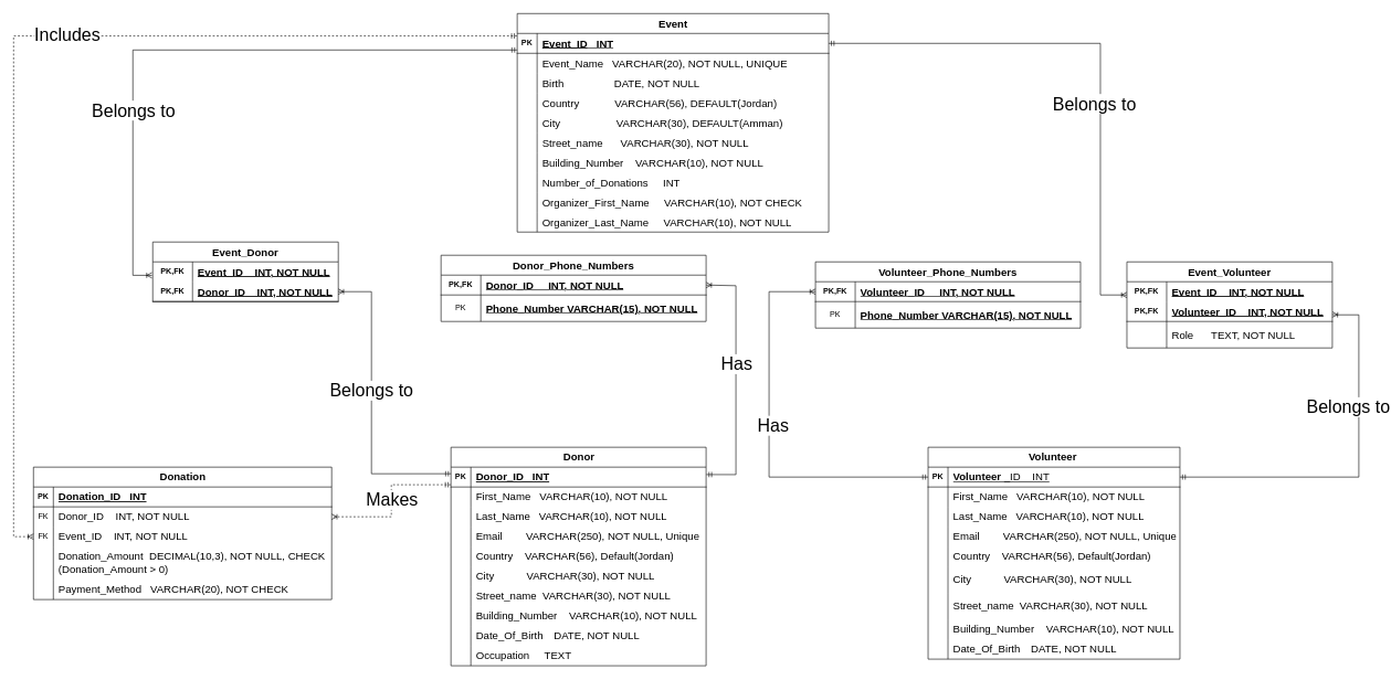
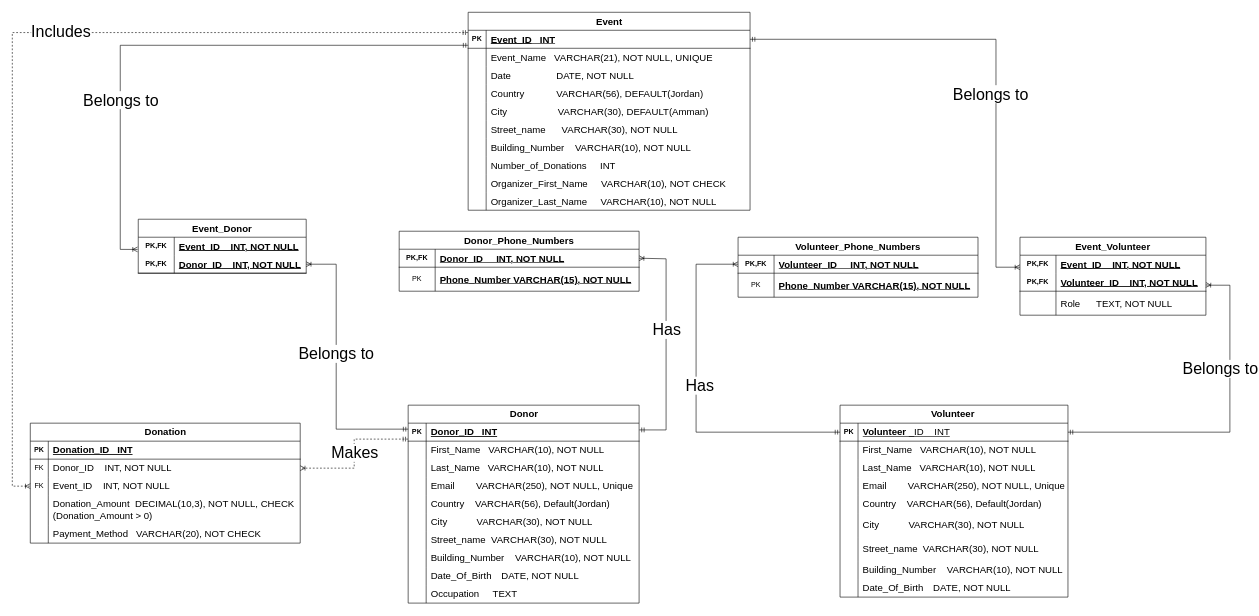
- <mxCell id="36" value="&lt;span style=&quot;font-size:12.0pt;font-family:&amp;quot;Aptos&amp;quot;,sans-serif;&lt;br/&gt;mso-ascii-theme-font:minor-latin;mso-fareast-font-family:&amp;quot;Times New Roman&amp;quot;;&lt;br/&gt;mso-fareast-theme-font:minor-fareast;mso-hansi-theme-font:minor-latin;&lt;br/&gt;mso-bidi-font-family:Arial;mso-ligatures:none;mso-ansi-language:#4C09;&lt;br/&gt;mso-fareast-language:#4C09;mso-bidi-language:AR-JO&quot;&gt;Event_Name&amp;nbsp; &amp;nbsp;VARCHAR(20), NOT NULL, UNIQUE&lt;/span&gt;" style="shape=partialRectangle;connectable=0;fillColor=none;top=0;left=0;bottom=0;right=0;align=left;spacingLeft=6;overflow=hidden;whiteSpace=wrap;html=1;labelBackgroundColor=none;" parent="34" vertex="1"><mxGeometry x="30" width="440" height="30" as="geometry"><mxRectangle width="440" height="30" as="alternateBounds" /></mxGeometry></mxCell>
+ <mxCell id="36" value="&lt;span style=&quot;font-size:12.0pt;font-family:&amp;quot;Aptos&amp;quot;,sans-serif;&lt;br/&gt;mso-ascii-theme-font:minor-latin;mso-fareast-font-family:&amp;quot;Times New Roman&amp;quot;;&lt;br/&gt;mso-fareast-theme-font:minor-fareast;mso-hansi-theme-font:minor-latin;&lt;br/&gt;mso-bidi-font-family:Arial;mso-ligatures:none;mso-ansi-language:#4C09;&lt;br/&gt;mso-fareast-language:#4C09;mso-bidi-language:AR-JO&quot;&gt;Event_Name&amp;nbsp; &amp;nbsp;VARCHAR(21), NOT NULL, UNIQUE&lt;/span&gt;" style="shape=partialRectangle;connectable=0;fillColor=none;top=0;left=0;bottom=0;right=0;align=left;spacingLeft=6;overflow=hidden;whiteSpace=wrap;html=1;labelBackgroundColor=none;" parent="34" vertex="1"><mxGeometry x="30" width="440" height="30" as="geometry"><mxRectangle width="440" height="30" as="alternateBounds" /></mxGeometry></mxCell>
- <mxCell id="39" value="&lt;font face=&quot;Aptos, sans-serif&quot;&gt;&lt;span style=&quot;font-size: 16px;&quot;&gt;Birth&amp;nbsp; &amp;nbsp; &amp;nbsp; &amp;nbsp; &amp;nbsp; &amp;nbsp; &amp;nbsp; &amp;nbsp; &amp;nbsp;DATE&lt;/span&gt;&lt;/font&gt;&lt;font face=&quot;Aptos, sans-serif&quot;&gt;&lt;span style=&quot;font-size: 16px;&quot;&gt;, NOT NULL&lt;/span&gt;&lt;/font&gt;" style="shape=partialRectangle;connectable=0;fillColor=none;top=0;left=0;bottom=0;right=0;align=left;spacingLeft=6;overflow=hidden;whiteSpace=wrap;html=1;labelBackgroundColor=none;" parent="37" vertex="1"><mxGeometry x="30" width="440" height="30" as="geometry"><mxRectangle width="440" height="30" as="alternateBounds" /></mxGeometry></mxCell>
+ <mxCell id="39" value="&lt;font face=&quot;Aptos, sans-serif&quot;&gt;&lt;span style=&quot;font-size: 16px;&quot;&gt;Date&amp;nbsp; &amp;nbsp; &amp;nbsp; &amp;nbsp; &amp;nbsp; &amp;nbsp; &amp;nbsp; &amp;nbsp; &amp;nbsp;DATE&lt;/span&gt;&lt;/font&gt;&lt;font face=&quot;Aptos, sans-serif&quot;&gt;&lt;span style=&quot;font-size: 16px;&quot;&gt;, NOT NULL&lt;/span&gt;&lt;/font&gt;" style="shape=partialRectangle;connectable=0;fillColor=none;top=0;left=0;bottom=0;right=0;align=left;spacingLeft=6;overflow=hidden;whiteSpace=wrap;html=1;labelBackgroundColor=none;" parent="37" vertex="1"><mxGeometry x="30" width="440" height="30" as="geometry"><mxRectangle width="440" height="30" as="alternateBounds" /></mxGeometry></mxCell>
